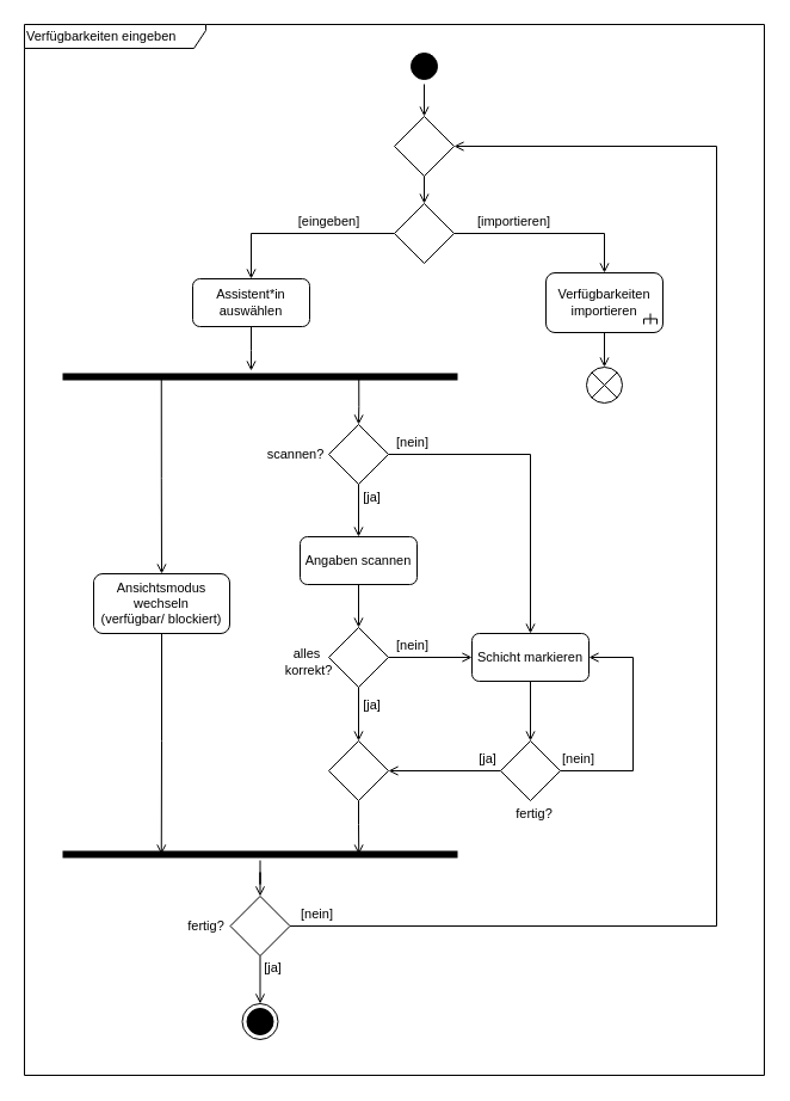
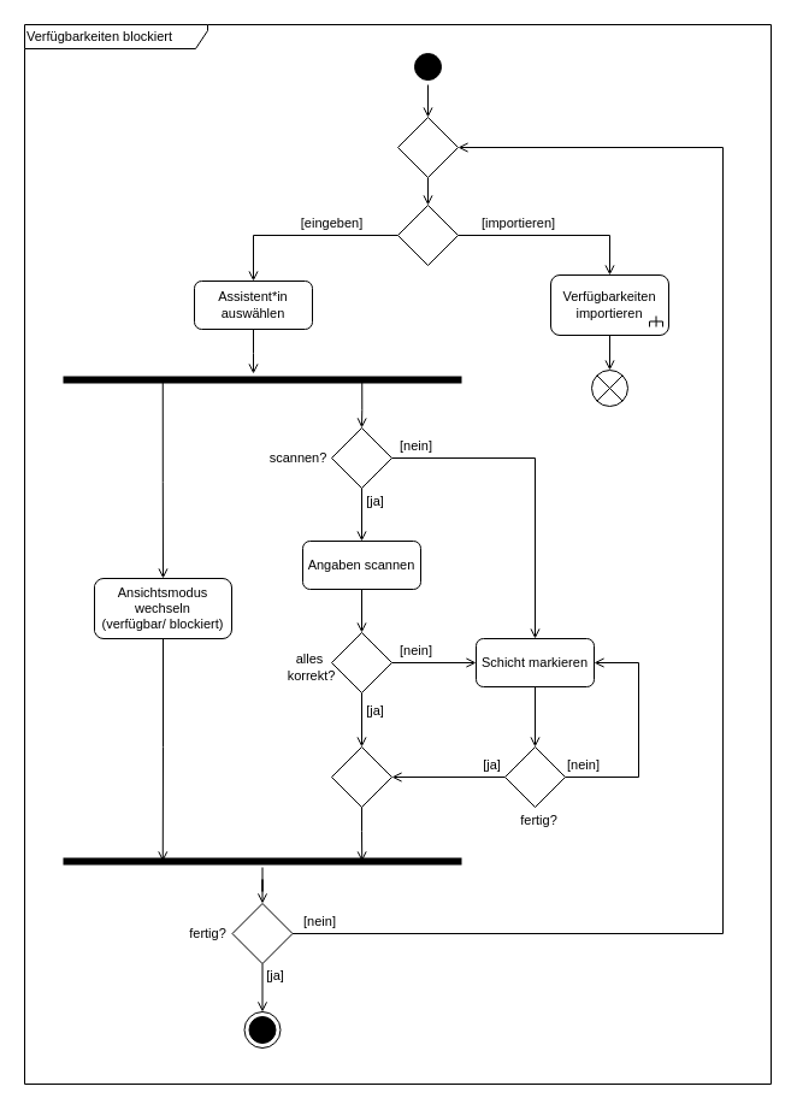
- <mxCell id="53" value="Verfügbarkeiten eingeben" style="shape=umlFrame;whiteSpace=wrap;html=1;pointerEvents=0;fontFamily=Helvetica;fontSize=11;fontColor=default;labelBackgroundColor=default;width=152;height=20;align=left;" vertex="1" parent="1"><mxGeometry x="20" y="20" width="620" height="880" as="geometry" /></mxCell>
+ <mxCell id="53" value="Verfügbarkeiten blockiert" style="shape=umlFrame;whiteSpace=wrap;html=1;pointerEvents=0;fontFamily=Helvetica;fontSize=11;fontColor=default;labelBackgroundColor=default;width=152;height=20;align=left;" vertex="1" parent="1"><mxGeometry x="20" y="20" width="620" height="880" as="geometry" /></mxCell>
